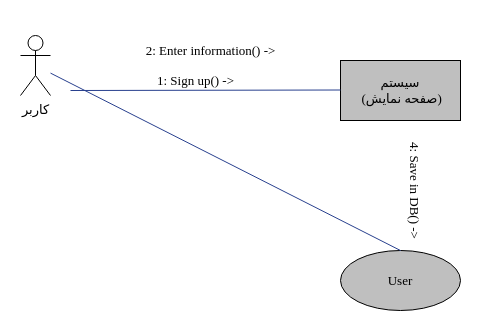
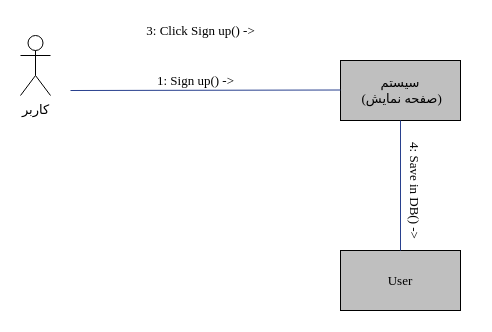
+ <mxCell id="9" value="&lt;font face=&quot;Times New Roman&quot; style=&quot;font-size: 13px&quot;&gt;3: Click Sign up() -&amp;gt;&lt;/font&gt;" style="text;html=1;align=center;verticalAlign=middle;resizable=0;points=[];autosize=1;" parent="1" vertex="1"><mxGeometry x="140" y="20" width="120" height="20" as="geometry" /></mxCell>
- <mxCell id="8" value="&lt;font face=&quot;Times New Roman&quot; style=&quot;font-size: 13px&quot;&gt;2: Enter information() -&amp;gt;&lt;/font&gt;" style="text;html=1;align=center;verticalAlign=middle;resizable=0;points=[];autosize=1;" parent="1" vertex="1"><mxGeometry x="135" y="40" width="150" height="20" as="geometry" /></mxCell>
- <mxCell id="6" value="" style="endArrow=none;html=1;exitX=0.5;exitY=0;exitDx=0;exitDy=0;strokeColor=#28408E;" parent="1" source="4" target="2" edge="1"><mxGeometry width="50" height="50" relative="1" as="geometry"><mxPoint x="170" y="160" as="sourcePoint" /><mxPoint x="220" y="110" as="targetPoint" /></mxGeometry></mxCell>
+ <mxCell id="6" value="" style="endArrow=none;html=1;exitX=0.5;exitY=0;exitDx=0;exitDy=0;entryX=0.5;entryY=1;entryDx=0;entryDy=0;strokeColor=#28408E;" parent="1" source="4" target="3" edge="1"><mxGeometry width="50" height="50" relative="1" as="geometry"><mxPoint x="170" y="160" as="sourcePoint" /><mxPoint x="220" y="110" as="targetPoint" /></mxGeometry></mxCell>
- <mxCell id="4" value="&lt;font face=&quot;Times New Roman&quot; style=&quot;font-size: 13px&quot;&gt;User&lt;/font&gt;" style="ellipse;whiteSpace=wrap;html=1;fillColor=#BFBFBF;" parent="1" vertex="1"><mxGeometry x="340" y="250" width="120" height="60" as="geometry" /></mxCell>
+ <mxCell id="4" value="&lt;font face=&quot;Times New Roman&quot; style=&quot;font-size: 13px&quot;&gt;User&lt;/font&gt;" style="rounded=0;whiteSpace=wrap;html=1;fillColor=#BFBFBF;" parent="1" vertex="1"><mxGeometry x="340" y="250" width="120" height="60" as="geometry" /></mxCell>
